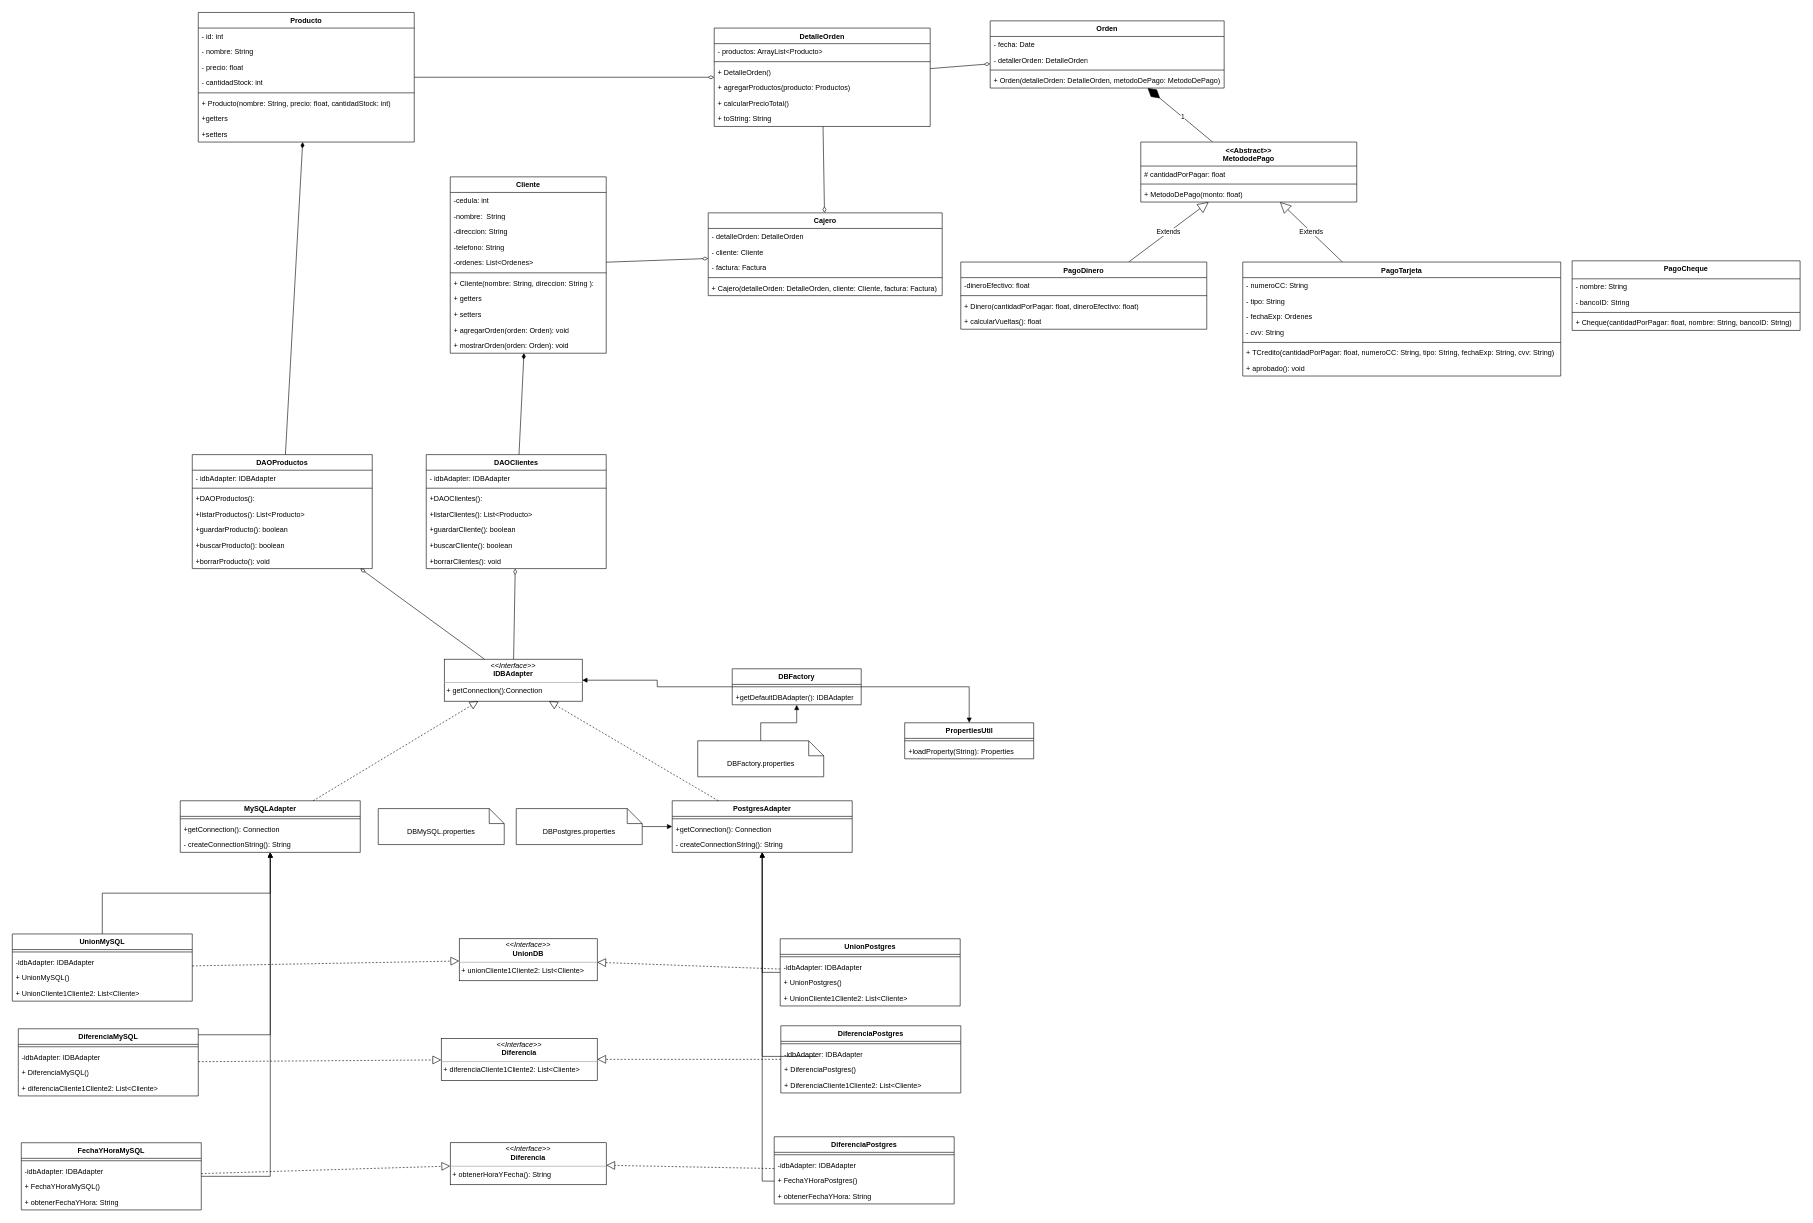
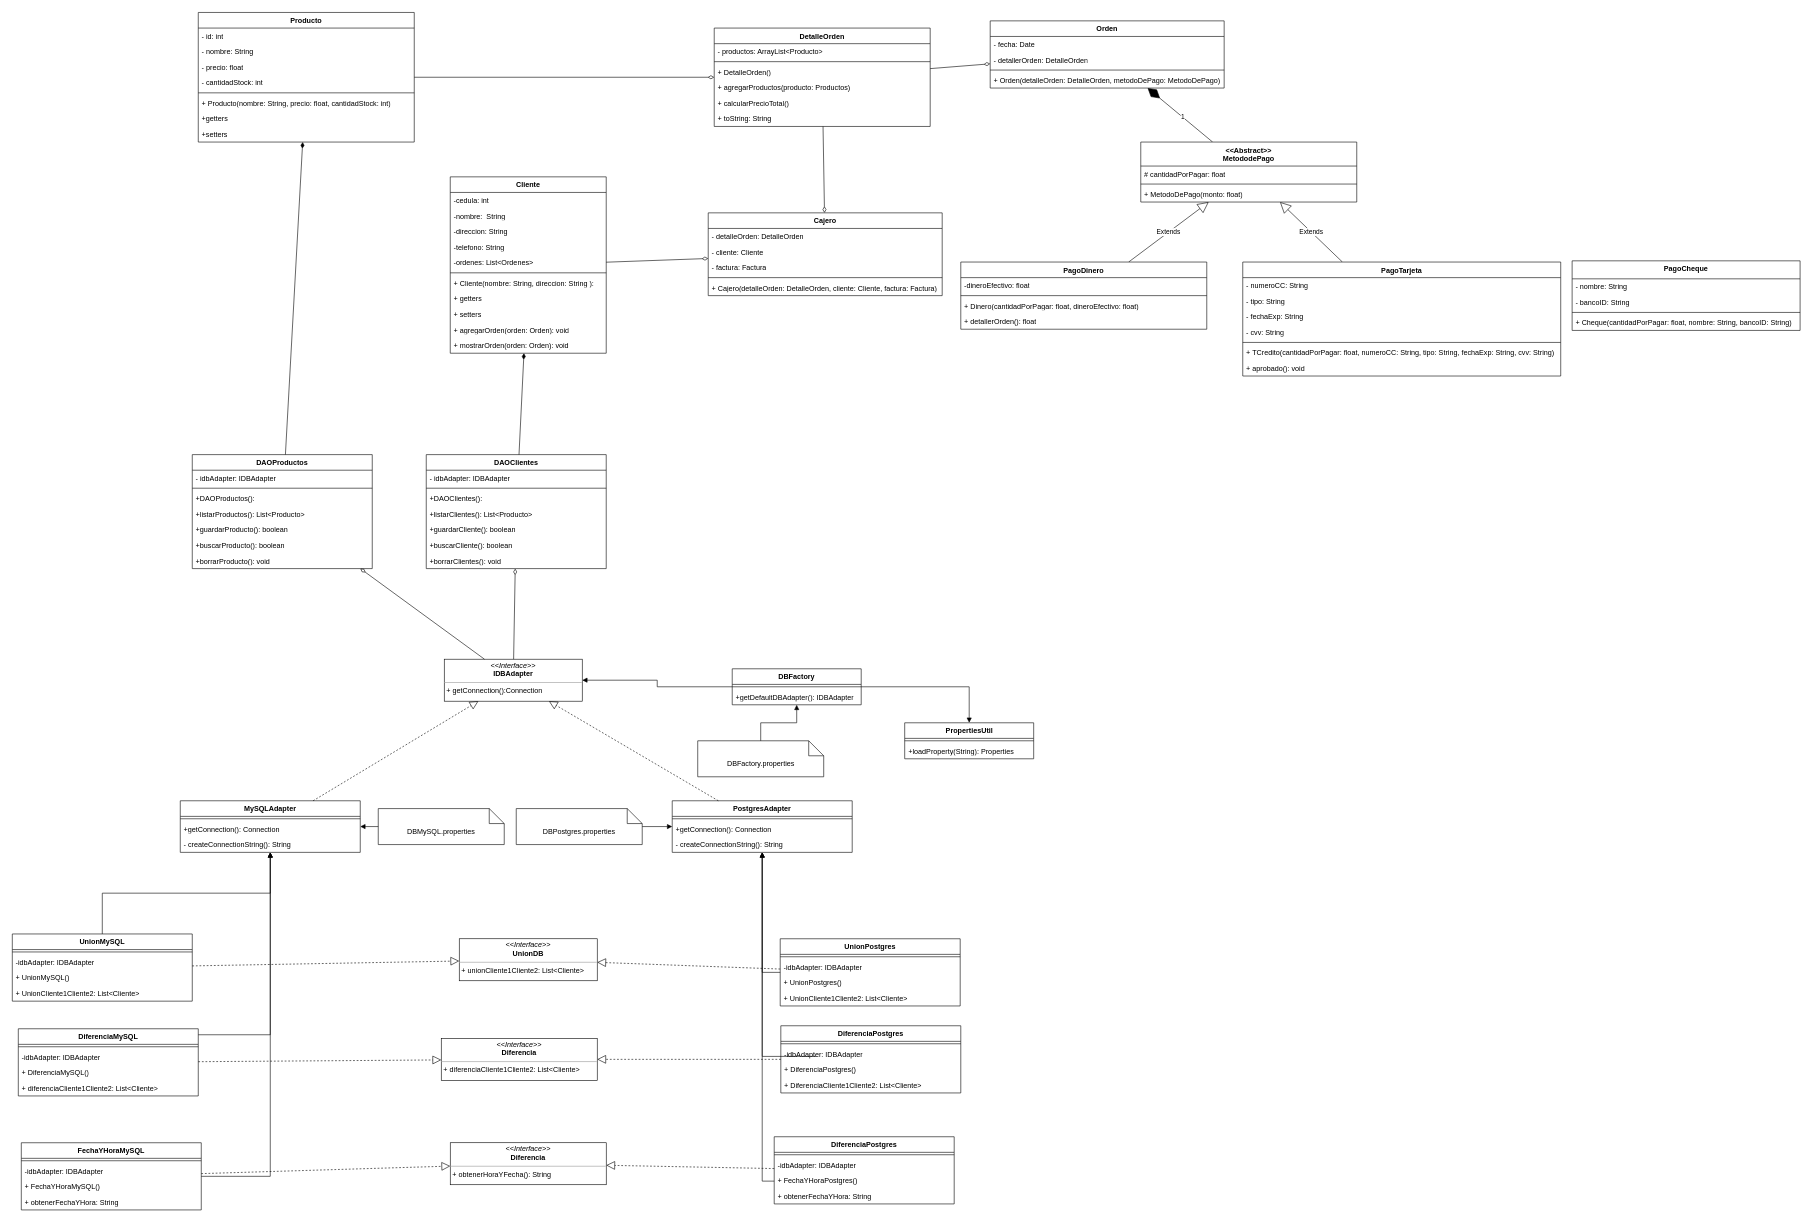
- <mxCell id="63" value="- fechaExp: Ordenes" style="text;strokeColor=none;fillColor=none;align=left;verticalAlign=top;spacingLeft=4;spacingRight=4;overflow=hidden;rotatable=0;points=[[0,0.5],[1,0.5]];portConstraint=eastwest;whiteSpace=wrap;html=1;" vertex="1" parent="60"><mxGeometry y="78" width="530" height="26" as="geometry" /></mxCell>
+ <mxCell id="63" value="- fechaExp: String" style="text;strokeColor=none;fillColor=none;align=left;verticalAlign=top;spacingLeft=4;spacingRight=4;overflow=hidden;rotatable=0;points=[[0,0.5],[1,0.5]];portConstraint=eastwest;whiteSpace=wrap;html=1;" vertex="1" parent="60"><mxGeometry y="78" width="530" height="26" as="geometry" /></mxCell>
- <mxCell id="72" value="+ calcularVueltas(): float" style="text;strokeColor=none;fillColor=none;align=left;verticalAlign=top;spacingLeft=4;spacingRight=4;overflow=hidden;rotatable=0;points=[[0,0.5],[1,0.5]];portConstraint=eastwest;whiteSpace=wrap;html=1;" vertex="1" parent="68"><mxGeometry y="86" width="410" height="26" as="geometry" /></mxCell>
+ <mxCell id="72" value="+ detallerOrden(): float" style="text;strokeColor=none;fillColor=none;align=left;verticalAlign=top;spacingLeft=4;spacingRight=4;overflow=hidden;rotatable=0;points=[[0,0.5],[1,0.5]];portConstraint=eastwest;whiteSpace=wrap;html=1;" vertex="1" parent="68"><mxGeometry y="86" width="410" height="26" as="geometry" /></mxCell>
+ <mxCell id="91" value="" style="endArrow=block;endFill=1;html=1;edgeStyle=orthogonalEdgeStyle;align=left;verticalAlign=top;rounded=0;" edge="1" parent="1" source="78" target="80"><mxGeometry x="-1" relative="1" as="geometry"><mxPoint x="820" y="1354" as="sourcePoint" /><mxPoint x="980" y="1354" as="targetPoint" /></mxGeometry></mxCell>
